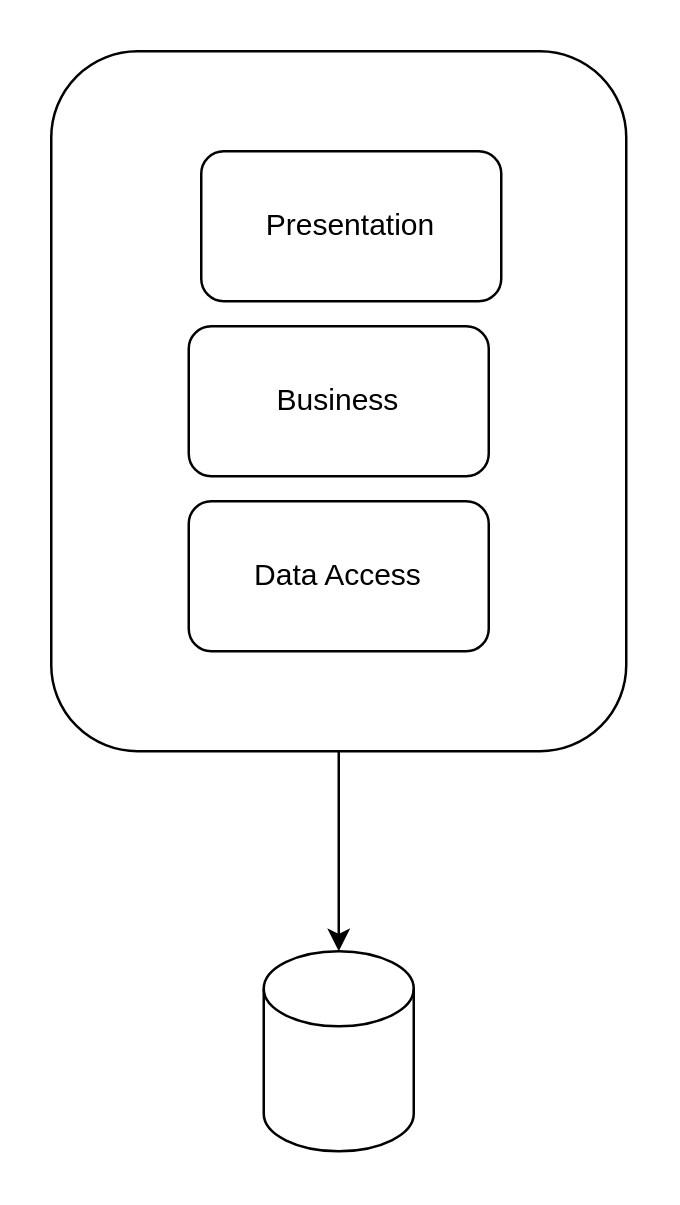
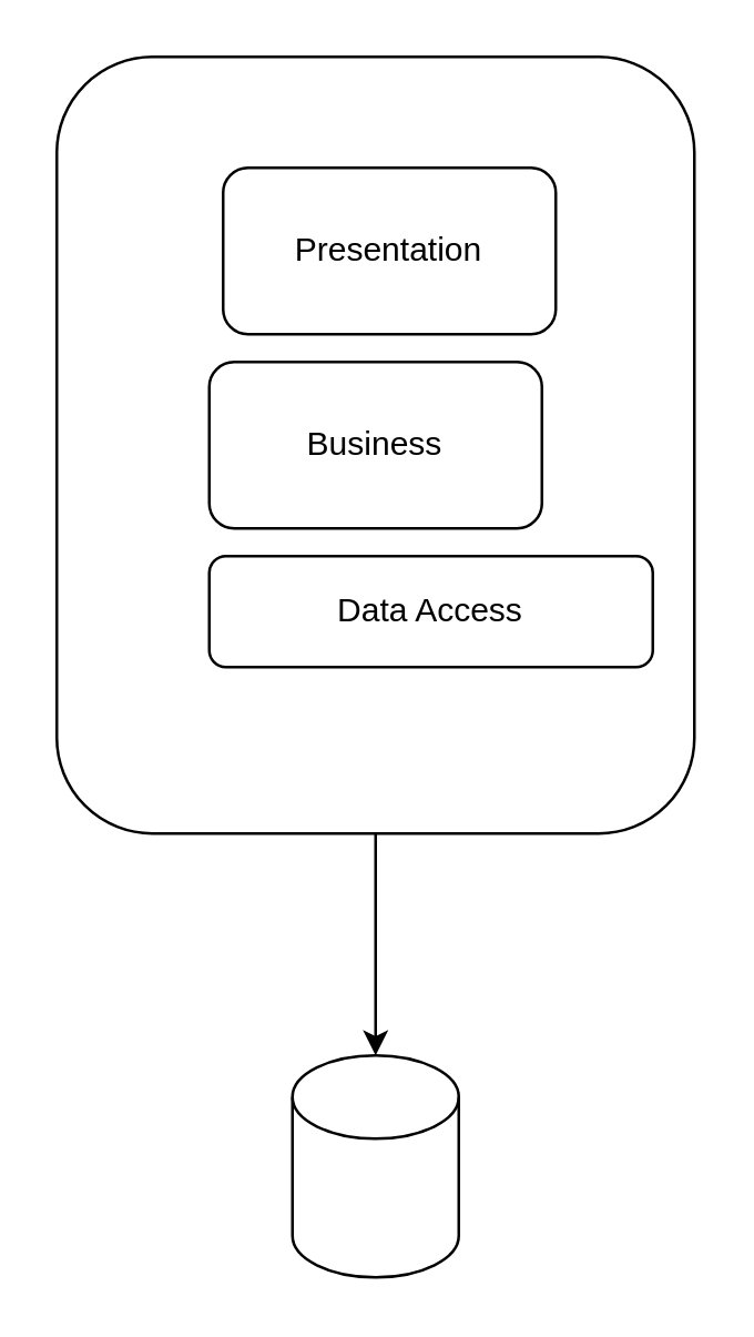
- <mxCell id="7" value="Data Access" style="rounded=1;whiteSpace=wrap;html=1;" vertex="1" parent="1"><mxGeometry x="75" y="200" width="120" height="60" as="geometry" /></mxCell>
+ <mxCell id="7" value="Data Access" style="rounded=1;whiteSpace=wrap;html=1;" vertex="1" parent="1"><mxGeometry x="75" y="200" width="160" height="40" as="geometry" /></mxCell>
